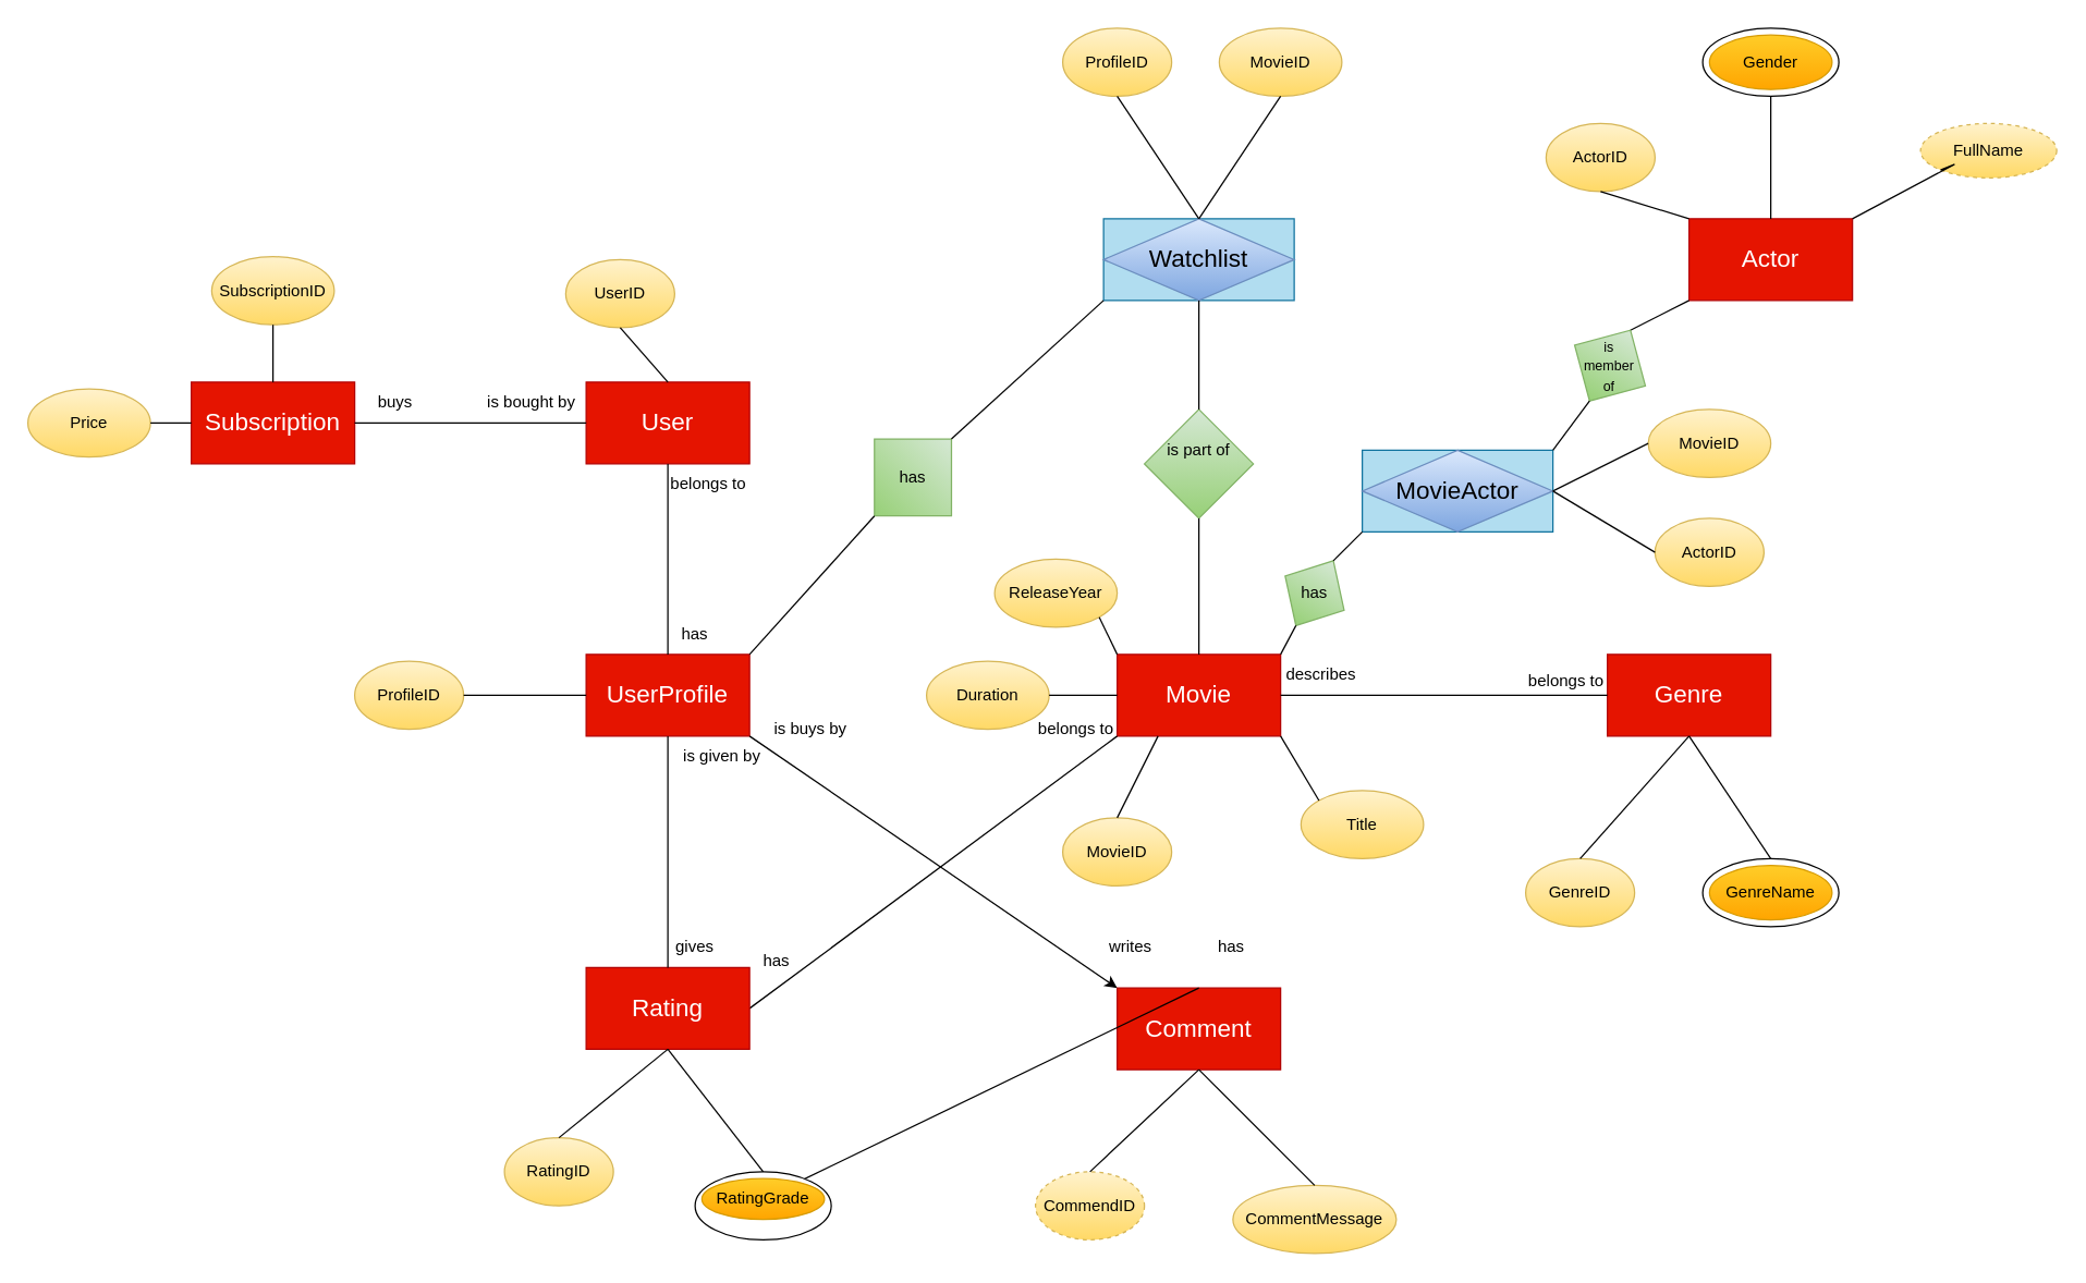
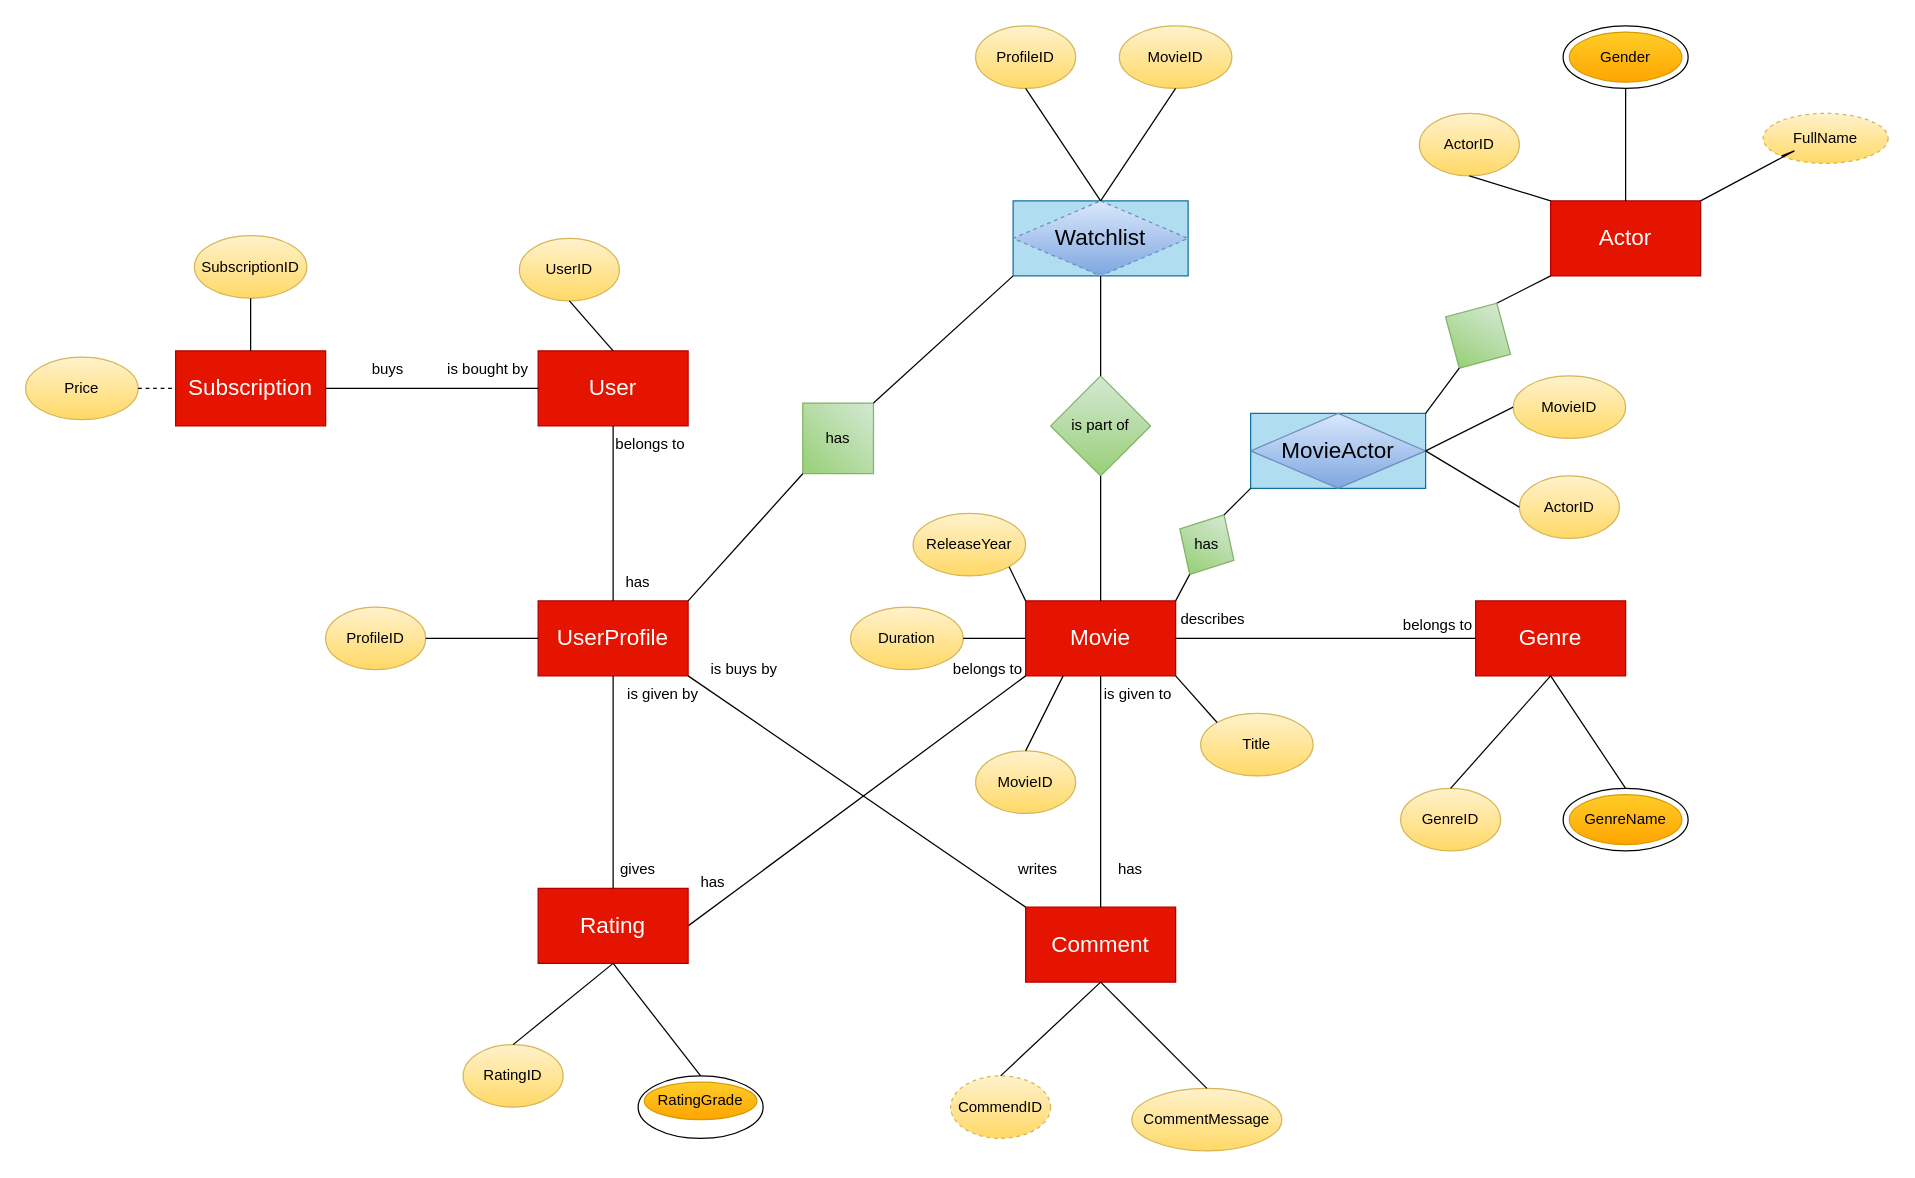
- <mxCell id="6" value="&lt;font style=&quot;font-size: 18px;&quot;&gt;Watchlist&lt;/font&gt;" style="rhombus;whiteSpace=wrap;html=1;fillColor=#dae8fc;gradientColor=#7ea6e0;strokeColor=#6c8ebf;" parent="1" vertex="1"><mxGeometry x="810" y="160" width="140" height="60" as="geometry" /></mxCell>
+ <mxCell id="6" value="&lt;font style=&quot;font-size: 18px;&quot;&gt;Watchlist&lt;/font&gt;" style="rhombus;whiteSpace=wrap;html=1;fillColor=#dae8fc;gradientColor=#7ea6e0;strokeColor=#6c8ebf;dashed=1;" parent="1" vertex="1"><mxGeometry x="810" y="160" width="140" height="60" as="geometry" /></mxCell>
- <mxCell id="75" value="&lt;font style=&quot;font-size: 10px;&quot;&gt;is &lt;br&gt;member &lt;br&gt;of&lt;/font&gt;" style="text;html=1;align=center;verticalAlign=middle;whiteSpace=wrap;rounded=0;" parent="1" vertex="1"><mxGeometry x="1159.42" y="261.58" width="45" height="12.5" as="geometry" /></mxCell>
- <mxCell id="82" value="buys" style="text;html=1;align=center;verticalAlign=middle;whiteSpace=wrap;rounded=0;" parent="1" vertex="1"><mxGeometry x="260" y="280" width="60" height="30" as="geometry" /></mxCell>
+ <mxCell id="82" value="buys" style="text;html=1;align=center;verticalAlign=middle;whiteSpace=wrap;rounded=0;" parent="1" vertex="1"><mxGeometry x="280" y="280" width="60" height="30" as="geometry" /></mxCell>
- <mxCell id="81" value="" style="endArrow=none;html=1;rounded=0;entryX=0;entryY=0.5;entryDx=0;entryDy=0;exitX=1;exitY=0.5;exitDx=0;exitDy=0;" parent="1" source="80" target="76" edge="1"><mxGeometry width="50" height="50" relative="1" as="geometry"><mxPoint x="90" y="360" as="sourcePoint" /><mxPoint x="140" y="310" as="targetPoint" /></mxGeometry></mxCell>
+ <mxCell id="81" value="" style="endArrow=none;html=1;rounded=0;entryX=0;entryY=0.5;entryDx=0;entryDy=0;exitX=1;exitY=0.5;exitDx=0;exitDy=0;dashed=1;" parent="1" source="80" target="76" edge="1"><mxGeometry width="50" height="50" relative="1" as="geometry"><mxPoint x="90" y="360" as="sourcePoint" /><mxPoint x="140" y="310" as="targetPoint" /></mxGeometry></mxCell>
- <mxCell id="62" value="is part of" style="text;html=1;align=center;verticalAlign=middle;whiteSpace=wrap;rounded=0;" parent="1" vertex="1"><mxGeometry x="850" y="315" width="60" height="30" as="geometry" /></mxCell>
+ <mxCell id="62" value="is part of" style="text;html=1;align=center;verticalAlign=middle;whiteSpace=wrap;rounded=0;" parent="1" vertex="1"><mxGeometry x="850" y="325" width="60" height="30" as="geometry" /></mxCell>
+ <mxCell id="92" value="is given to" style="text;html=1;align=center;verticalAlign=middle;whiteSpace=wrap;rounded=0;" parent="1" vertex="1"><mxGeometry x="880" y="540" width="60" height="30" as="geometry" /></mxCell>
- <mxCell id="35" value="Title" style="ellipse;whiteSpace=wrap;html=1;fillColor=#fff2cc;gradientColor=#ffd966;strokeColor=#d6b656;" parent="1" vertex="1"><mxGeometry x="955" y="580" width="90" height="50" as="geometry" /></mxCell>
+ <mxCell id="35" value="Title" style="ellipse;whiteSpace=wrap;html=1;fillColor=#fff2cc;gradientColor=#ffd966;strokeColor=#d6b656;" parent="1" vertex="1"><mxGeometry x="960" y="570" width="90" height="50" as="geometry" /></mxCell>
- <mxCell id="14" value="" style="endArrow=classic;html=1;rounded=0;entryX=0;entryY=0;entryDx=0;entryDy=0;exitX=1;exitY=1;exitDx=0;exitDy=0;" parent="1" source="7" target="12" edge="1"><mxGeometry width="50" height="50" relative="1" as="geometry"><mxPoint x="700" y="510" as="sourcePoint" /><mxPoint x="810" y="630" as="targetPoint" /></mxGeometry></mxCell>
+ <mxCell id="14" value="" style="endArrow=none;html=1;rounded=0;entryX=0;entryY=0;entryDx=0;entryDy=0;exitX=1;exitY=1;exitDx=0;exitDy=0;" parent="1" source="7" target="12" edge="1"><mxGeometry width="50" height="50" relative="1" as="geometry"><mxPoint x="700" y="510" as="sourcePoint" /><mxPoint x="810" y="630" as="targetPoint" /></mxGeometry></mxCell>
- <mxCell id="13" value="" style="endArrow=none;html=1;rounded=0;exitX=0.5;exitY=0;exitDx=0;exitDy=0;" parent="1" source="12" target="41" edge="1"><mxGeometry width="50" height="50" relative="1" as="geometry"><mxPoint x="880" y="630" as="sourcePoint" /><mxPoint x="880" y="510" as="targetPoint" /></mxGeometry></mxCell>
+ <mxCell id="13" value="" style="endArrow=none;html=1;rounded=0;exitX=0.5;exitY=0;exitDx=0;exitDy=0;entryX=0.5;entryY=1;entryDx=0;entryDy=0;" parent="1" source="12" target="3" edge="1"><mxGeometry width="50" height="50" relative="1" as="geometry"><mxPoint x="880" y="630" as="sourcePoint" /><mxPoint x="880" y="510" as="targetPoint" /></mxGeometry></mxCell>
